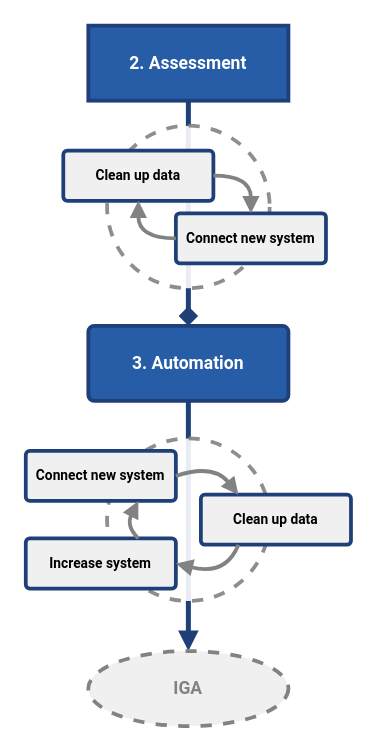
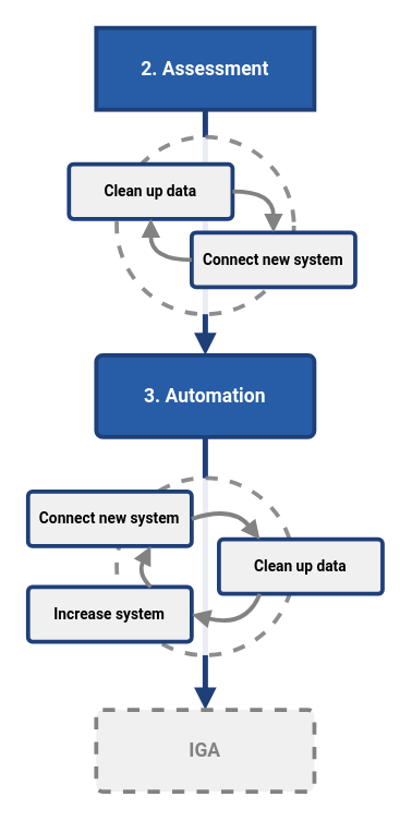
- <mxCell id="2" value="" style="endArrow=diamond;html=1;strokeWidth=4;strokeColor=#1E3F78;endFill=1;rounded=0;exitX=0.5;exitY=1;exitDx=0;exitDy=0;entryX=0.5;entryY=0;entryDx=0;entryDy=0;" edge="1" parent="1" source="4" target="8"><mxGeometry width="50" height="50" relative="1" as="geometry"><mxPoint x="160" y="-30" as="sourcePoint" /><mxPoint x="160" y="10" as="targetPoint" /></mxGeometry></mxCell>
+ <mxCell id="2" value="" style="endArrow=block;html=1;strokeWidth=4;strokeColor=#1E3F78;endFill=1;rounded=0;exitX=0.5;exitY=1;exitDx=0;exitDy=0;entryX=0.5;entryY=0;entryDx=0;entryDy=0;" edge="1" parent="1" source="4" target="8"><mxGeometry width="50" height="50" relative="1" as="geometry"><mxPoint x="160" y="-30" as="sourcePoint" /><mxPoint x="160" y="10" as="targetPoint" /></mxGeometry></mxCell>
- <mxCell id="15" value="&lt;font face=&quot;Roboto&quot; data-font-src=&quot;https://fonts.googleapis.com/css?family=Roboto&quot; style=&quot;line-height: 125% ; font-size: 14px&quot; color=&quot;#828282&quot;&gt;IGA&lt;/font&gt;" style="ellipse;whiteSpace=wrap;html=1;strokeWidth=3;arcSize=8;strokeColor=#828282;fillColor=#F0F0F0;fontStyle=1;spacing=2;fontSize=11;dashed=1;" vertex="1" parent="1"><mxGeometry x="70" y="520" width="160" height="60" as="geometry" /></mxCell>
+ <mxCell id="15" value="&lt;font face=&quot;Roboto&quot; data-font-src=&quot;https://fonts.googleapis.com/css?family=Roboto&quot; style=&quot;line-height: 125% ; font-size: 14px&quot; color=&quot;#828282&quot;&gt;IGA&lt;/font&gt;" style="rounded=1;whiteSpace=wrap;html=1;strokeWidth=3;arcSize=8;strokeColor=#828282;fillColor=#F0F0F0;fontStyle=1;spacing=2;fontSize=11;dashed=1;" vertex="1" parent="1"><mxGeometry x="70" y="520" width="160" height="60" as="geometry" /></mxCell>
